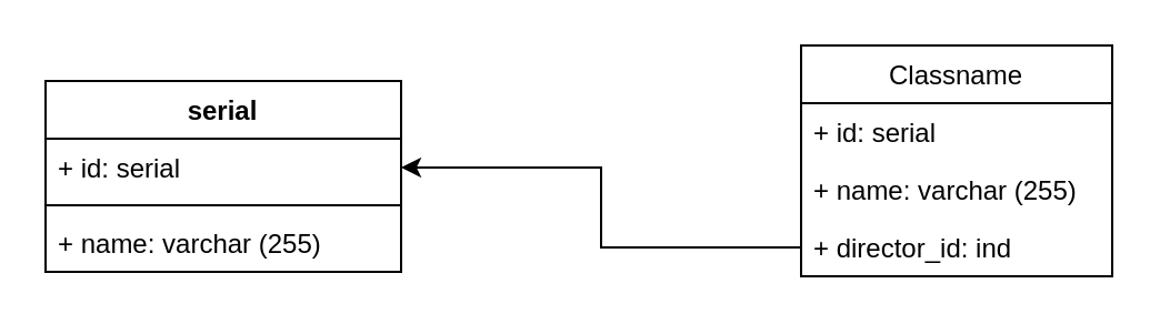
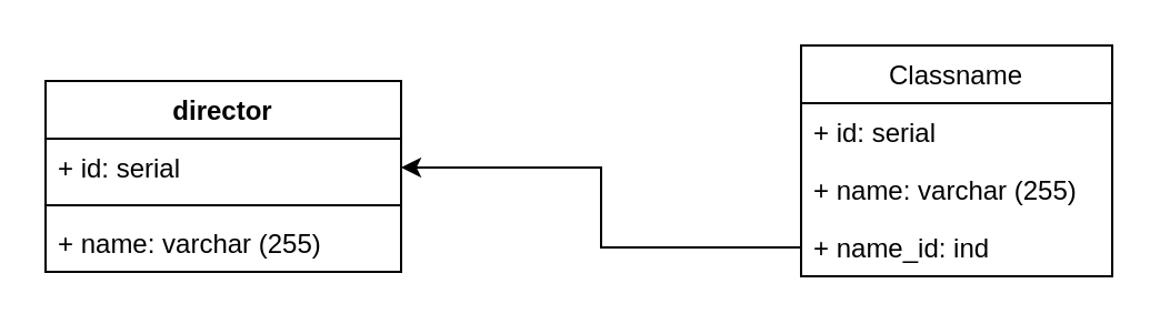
- <mxCell id="2" value="serial" style="swimlane;fontStyle=1;align=center;verticalAlign=top;childLayout=stackLayout;horizontal=1;startSize=26;horizontalStack=0;resizeParent=1;resizeParentMax=0;resizeLast=0;collapsible=1;marginBottom=0;" vertex="1" parent="1"><mxGeometry x="20" y="36" width="160" height="86" as="geometry" /></mxCell>
+ <mxCell id="2" value="director" style="swimlane;fontStyle=1;align=center;verticalAlign=top;childLayout=stackLayout;horizontal=1;startSize=26;horizontalStack=0;resizeParent=1;resizeParentMax=0;resizeLast=0;collapsible=1;marginBottom=0;" vertex="1" parent="1"><mxGeometry x="20" y="36" width="160" height="86" as="geometry" /></mxCell>
- <mxCell id="9" value="+ director_id: ind" style="text;strokeColor=none;fillColor=none;align=left;verticalAlign=top;spacingLeft=4;spacingRight=4;overflow=hidden;rotatable=0;points=[[0,0.5],[1,0.5]];portConstraint=eastwest;" vertex="1" parent="6"><mxGeometry y="78" width="140" height="26" as="geometry" /></mxCell>
+ <mxCell id="9" value="+ name_id: ind" style="text;strokeColor=none;fillColor=none;align=left;verticalAlign=top;spacingLeft=4;spacingRight=4;overflow=hidden;rotatable=0;points=[[0,0.5],[1,0.5]];portConstraint=eastwest;" vertex="1" parent="6"><mxGeometry y="78" width="140" height="26" as="geometry" /></mxCell>
